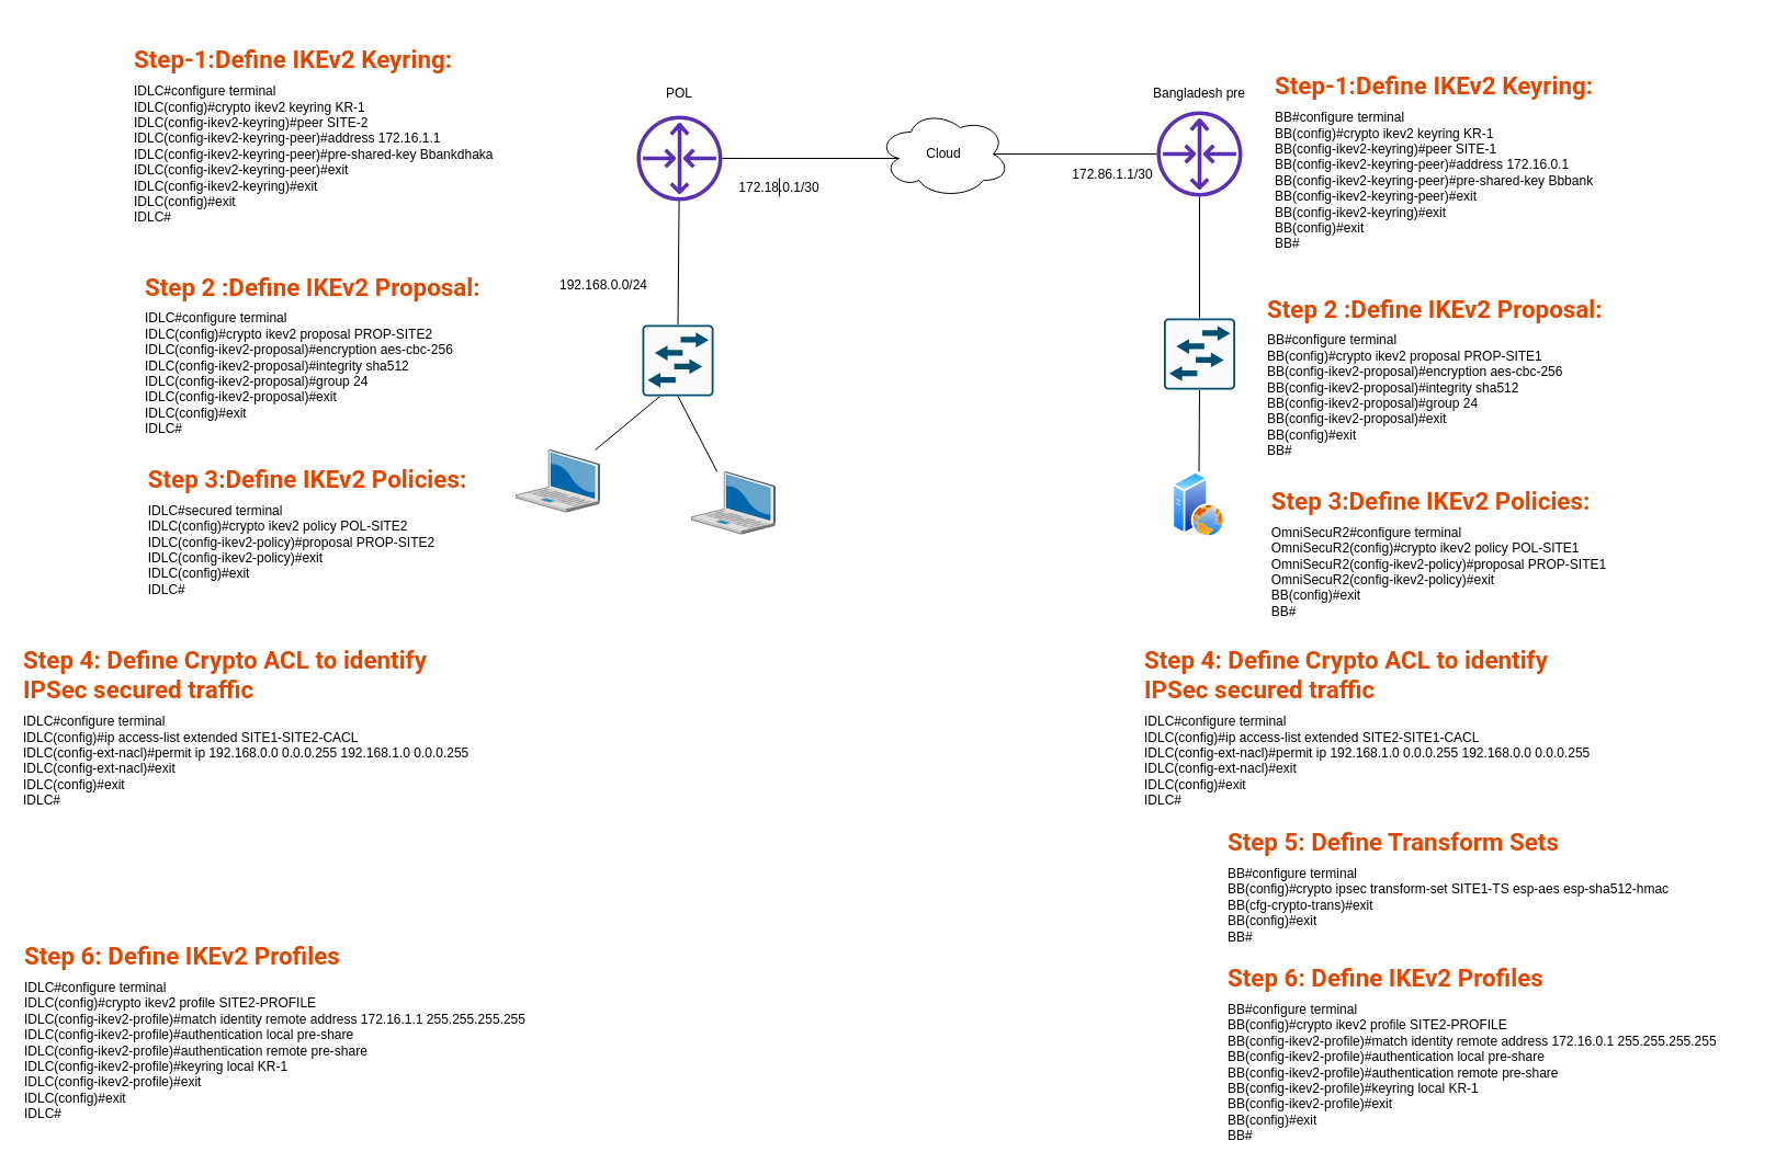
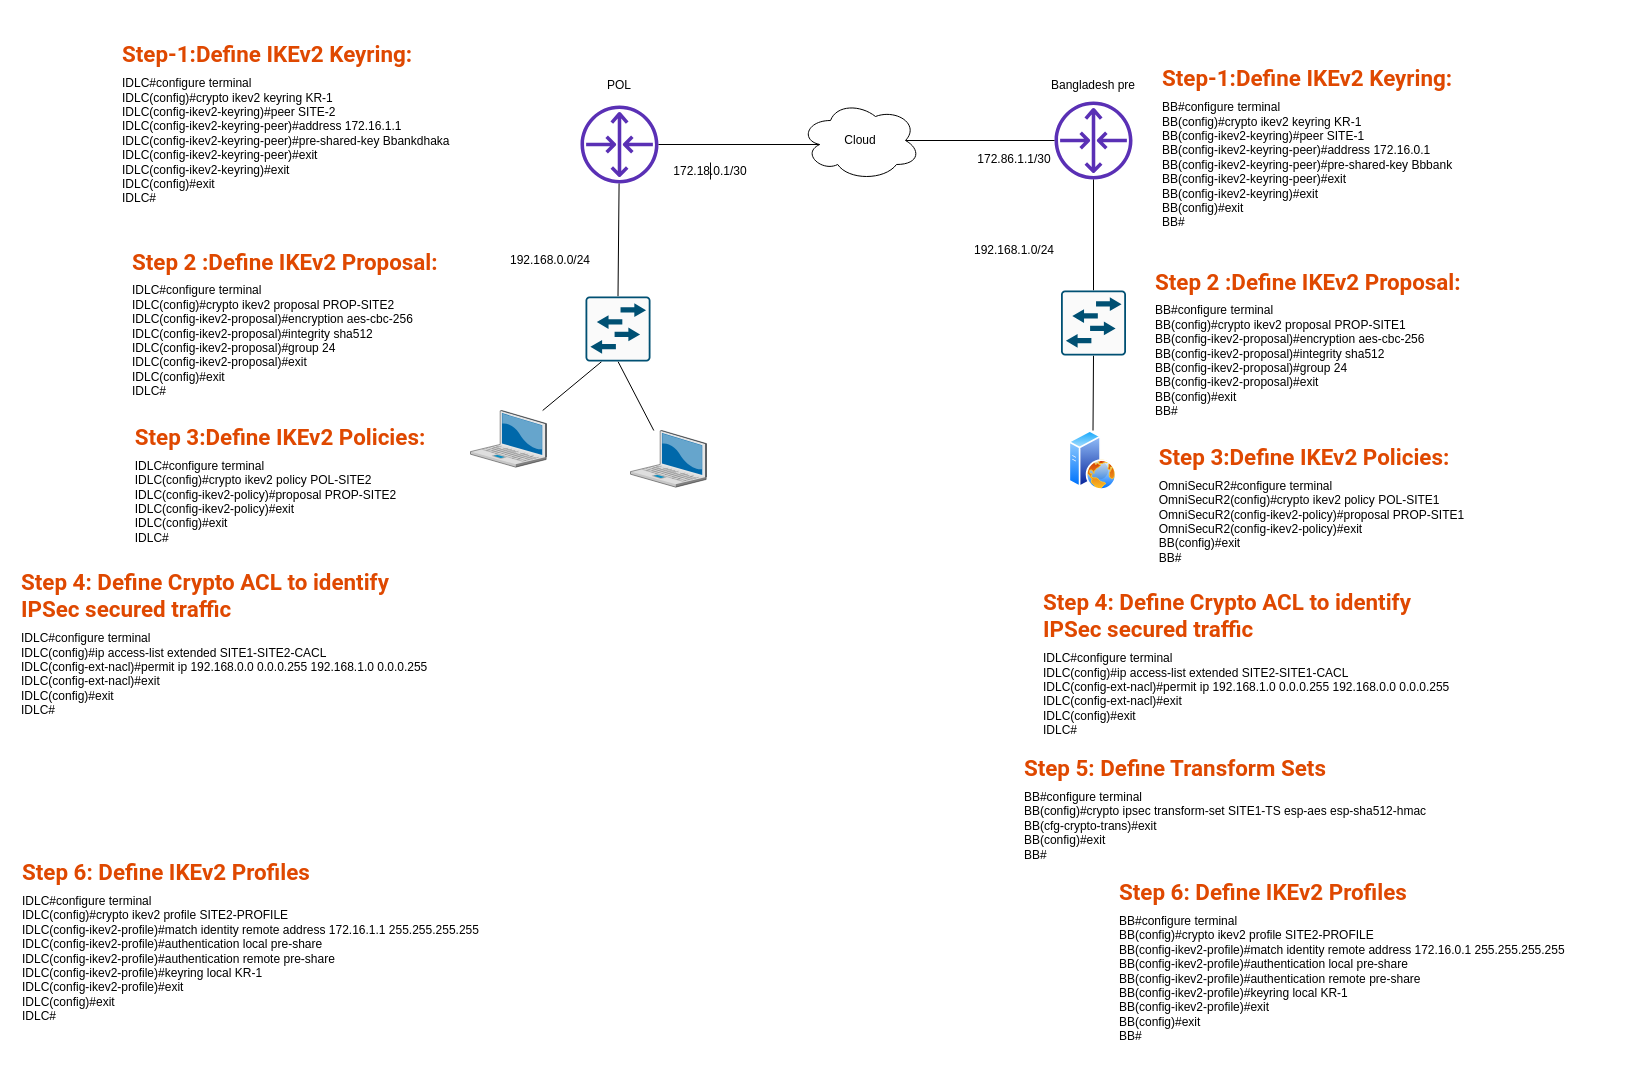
+ <mxCell id="25" value="192.168.1.0/24" style="text;html=1;strokeColor=none;fillColor=none;align=center;verticalAlign=middle;whiteSpace=wrap;rounded=0;" vertex="1" parent="1"><mxGeometry x="964" y="230" width="100" height="40" as="geometry" /></mxCell>
- <mxCell id="30" value="&lt;h3 style=&quot;box-sizing: border-box ; margin-top: 0px ; margin-bottom: 0.5rem ; line-height: 1.2 ; font-size: 1.4rem ; padding-top: 6px ; color: rgb(223 , 72 , 0) ; font-family: &amp;#34;rubik&amp;#34; , &amp;#34;roboto&amp;#34; , &amp;#34;pt serif&amp;#34; , &amp;#34;segoe ui&amp;#34; , &amp;#34;helvetica&amp;#34; , sans-serif ; background-color: rgb(255 , 255 , 255) ; text-align: left&quot;&gt;Step 3:Define IKEv2 Policies:&lt;/h3&gt;&lt;div&gt;&lt;div style=&quot;text-align: left&quot;&gt;IDLC#secured terminal&lt;/div&gt;&lt;div style=&quot;text-align: left&quot;&gt;IDLC(config)#crypto ikev2 policy POL-SITE2&lt;/div&gt;&lt;div style=&quot;text-align: left&quot;&gt;IDLC(config-ikev2-policy)#proposal PROP-SITE2&lt;/div&gt;&lt;div style=&quot;text-align: left&quot;&gt;IDLC(config-ikev2-policy)#exit&lt;/div&gt;&lt;div style=&quot;text-align: left&quot;&gt;IDLC(config)#exit&lt;/div&gt;&lt;div style=&quot;text-align: left&quot;&gt;IDLC#&lt;/div&gt;&lt;/div&gt;" style="text;html=1;strokeColor=none;fillColor=none;align=center;verticalAlign=middle;whiteSpace=wrap;rounded=0;" vertex="1" parent="1"><mxGeometry x="130" y="410" width="300" height="142" as="geometry" /></mxCell>
+ <mxCell id="30" value="&lt;h3 style=&quot;box-sizing: border-box ; margin-top: 0px ; margin-bottom: 0.5rem ; line-height: 1.2 ; font-size: 1.4rem ; padding-top: 6px ; color: rgb(223 , 72 , 0) ; font-family: &amp;#34;rubik&amp;#34; , &amp;#34;roboto&amp;#34; , &amp;#34;pt serif&amp;#34; , &amp;#34;segoe ui&amp;#34; , &amp;#34;helvetica&amp;#34; , sans-serif ; background-color: rgb(255 , 255 , 255) ; text-align: left&quot;&gt;Step 3:Define IKEv2 Policies:&lt;/h3&gt;&lt;div&gt;&lt;div style=&quot;text-align: left&quot;&gt;IDLC#configure terminal&lt;/div&gt;&lt;div style=&quot;text-align: left&quot;&gt;IDLC(config)#crypto ikev2 policy POL-SITE2&lt;/div&gt;&lt;div style=&quot;text-align: left&quot;&gt;IDLC(config-ikev2-policy)#proposal PROP-SITE2&lt;/div&gt;&lt;div style=&quot;text-align: left&quot;&gt;IDLC(config-ikev2-policy)#exit&lt;/div&gt;&lt;div style=&quot;text-align: left&quot;&gt;IDLC(config)#exit&lt;/div&gt;&lt;div style=&quot;text-align: left&quot;&gt;IDLC#&lt;/div&gt;&lt;/div&gt;" style="text;html=1;strokeColor=none;fillColor=none;align=center;verticalAlign=middle;whiteSpace=wrap;rounded=0;" vertex="1" parent="1"><mxGeometry x="130" y="410" width="300" height="142" as="geometry" /></mxCell>
- <mxCell id="32" value="&lt;h3 style=&quot;box-sizing: border-box ; margin-top: 0px ; margin-bottom: 0.5rem ; line-height: 1.2 ; font-size: 1.4rem ; padding-top: 6px ; color: rgb(223 , 72 , 0) ; font-family: &amp;#34;rubik&amp;#34; , &amp;#34;roboto&amp;#34; , &amp;#34;pt serif&amp;#34; , &amp;#34;segoe ui&amp;#34; , &amp;#34;helvetica&amp;#34; , sans-serif ; background-color: rgb(255 , 255 , 255) ; text-align: left&quot;&gt;Step 4: Define Crypto ACL to identify IPSec secured traffic&lt;/h3&gt;&lt;div&gt;&lt;div style=&quot;text-align: left&quot;&gt;IDLC#configure terminal&lt;/div&gt;&lt;div style=&quot;text-align: left&quot;&gt;IDLC(config)#ip access-list extended SITE1-SITE2-CACL&lt;/div&gt;&lt;div style=&quot;text-align: left&quot;&gt;IDLC(config-ext-nacl)#permit ip 192.168.0.0 0.0.0.255 192.168.1.0 0.0.0.255&lt;/div&gt;&lt;div style=&quot;text-align: left&quot;&gt;IDLC(config-ext-nacl)#exit&lt;/div&gt;&lt;div style=&quot;text-align: left&quot;&gt;IDLC(config)#exit&lt;/div&gt;&lt;div style=&quot;text-align: left&quot;&gt;IDLC#&lt;/div&gt;&lt;/div&gt;" style="text;html=1;strokeColor=none;fillColor=none;align=center;verticalAlign=middle;whiteSpace=wrap;rounded=0;" vertex="1" parent="1"><mxGeometry x="20" y="580" width="430" height="160" as="geometry" /></mxCell>
+ <mxCell id="32" value="&lt;h3 style=&quot;box-sizing: border-box ; margin-top: 0px ; margin-bottom: 0.5rem ; line-height: 1.2 ; font-size: 1.4rem ; padding-top: 6px ; color: rgb(223 , 72 , 0) ; font-family: &amp;#34;rubik&amp;#34; , &amp;#34;roboto&amp;#34; , &amp;#34;pt serif&amp;#34; , &amp;#34;segoe ui&amp;#34; , &amp;#34;helvetica&amp;#34; , sans-serif ; background-color: rgb(255 , 255 , 255) ; text-align: left&quot;&gt;Step 4: Define Crypto ACL to identify IPSec secured traffic&lt;/h3&gt;&lt;div&gt;&lt;div style=&quot;text-align: left&quot;&gt;IDLC#configure terminal&lt;/div&gt;&lt;div style=&quot;text-align: left&quot;&gt;IDLC(config)#ip access-list extended SITE1-SITE2-CACL&lt;/div&gt;&lt;div style=&quot;text-align: left&quot;&gt;IDLC(config-ext-nacl)#permit ip 192.168.0.0 0.0.0.255 192.168.1.0 0.0.0.255&lt;/div&gt;&lt;div style=&quot;text-align: left&quot;&gt;IDLC(config-ext-nacl)#exit&lt;/div&gt;&lt;div style=&quot;text-align: left&quot;&gt;IDLC(config)#exit&lt;/div&gt;&lt;div style=&quot;text-align: left&quot;&gt;IDLC#&lt;/div&gt;&lt;/div&gt;" style="text;html=1;strokeColor=none;fillColor=none;align=center;verticalAlign=middle;whiteSpace=wrap;rounded=0;" vertex="1" parent="1"><mxGeometry x="20" y="560" width="430" height="160" as="geometry" /></mxCell>
- <mxCell id="34" value="&lt;h3 style=&quot;box-sizing: border-box ; margin-top: 0px ; margin-bottom: 0.5rem ; line-height: 1.2 ; font-size: 1.4rem ; padding-top: 6px ; color: rgb(223 , 72 , 0) ; font-family: &amp;#34;rubik&amp;#34; , &amp;#34;roboto&amp;#34; , &amp;#34;pt serif&amp;#34; , &amp;#34;segoe ui&amp;#34; , &amp;#34;helvetica&amp;#34; , sans-serif ; background-color: rgb(255 , 255 , 255) ; text-align: left&quot;&gt;Step 5: Define Transform Sets&lt;/h3&gt;&lt;div&gt;&lt;div style=&quot;text-align: left&quot;&gt;&lt;div&gt;BB#configure terminal&lt;/div&gt;&lt;div&gt;BB(config)#crypto ipsec transform-set SITE1-TS esp-aes esp-sha512-hmac&lt;/div&gt;&lt;div&gt;BB(cfg-crypto-trans)#exit&lt;/div&gt;&lt;div&gt;BB(config)#exit&lt;/div&gt;&lt;div&gt;BB#&lt;/div&gt;&lt;/div&gt;&lt;/div&gt;" style="text;html=1;strokeColor=none;fillColor=none;align=center;verticalAlign=middle;whiteSpace=wrap;rounded=0;" vertex="1" parent="1"><mxGeometry x="1100" y="750" width="440" height="110" as="geometry" /></mxCell>
+ <mxCell id="34" value="&lt;h3 style=&quot;box-sizing: border-box ; margin-top: 0px ; margin-bottom: 0.5rem ; line-height: 1.2 ; font-size: 1.4rem ; padding-top: 6px ; color: rgb(223 , 72 , 0) ; font-family: &amp;#34;rubik&amp;#34; , &amp;#34;roboto&amp;#34; , &amp;#34;pt serif&amp;#34; , &amp;#34;segoe ui&amp;#34; , &amp;#34;helvetica&amp;#34; , sans-serif ; background-color: rgb(255 , 255 , 255) ; text-align: left&quot;&gt;Step 5: Define Transform Sets&lt;/h3&gt;&lt;div&gt;&lt;div style=&quot;text-align: left&quot;&gt;&lt;div&gt;BB#configure terminal&lt;/div&gt;&lt;div&gt;BB(config)#crypto ipsec transform-set SITE1-TS esp-aes esp-sha512-hmac&lt;/div&gt;&lt;div&gt;BB(cfg-crypto-trans)#exit&lt;/div&gt;&lt;div&gt;BB(config)#exit&lt;/div&gt;&lt;div&gt;BB#&lt;/div&gt;&lt;/div&gt;&lt;/div&gt;" style="text;html=1;strokeColor=none;fillColor=none;align=center;verticalAlign=middle;whiteSpace=wrap;rounded=0;" vertex="1" parent="1"><mxGeometry x="1005" y="750" width="440" height="110" as="geometry" /></mxCell>
